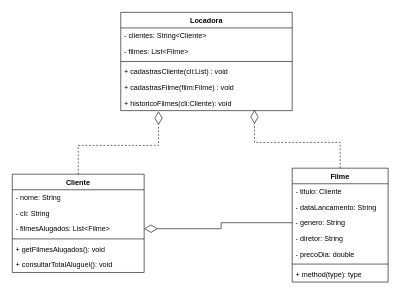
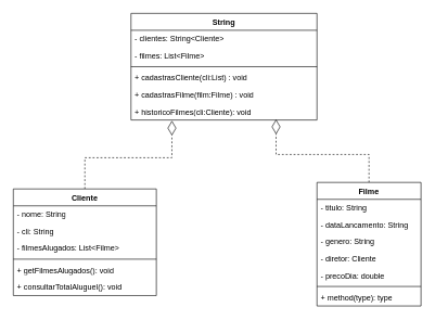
- <mxCell id="11" value="Locadora" style="swimlane;fontStyle=1;align=center;verticalAlign=top;childLayout=stackLayout;horizontal=1;startSize=26;horizontalStack=0;resizeParent=1;resizeParentMax=0;resizeLast=0;collapsible=1;marginBottom=0;whiteSpace=wrap;html=1;" vertex="1" parent="1"><mxGeometry x="201" y="20" width="286" height="164" as="geometry" /></mxCell>
+ <mxCell id="11" value="String" style="swimlane;fontStyle=1;align=center;verticalAlign=top;childLayout=stackLayout;horizontal=1;startSize=26;horizontalStack=0;resizeParent=1;resizeParentMax=0;resizeLast=0;collapsible=1;marginBottom=0;whiteSpace=wrap;html=1;" vertex="1" parent="1"><mxGeometry x="201" y="20" width="286" height="164" as="geometry" /></mxCell>
- <mxCell id="4" value="- titulo: Cliente" style="text;strokeColor=none;fillColor=none;align=left;verticalAlign=top;spacingLeft=4;spacingRight=4;overflow=hidden;rotatable=0;points=[[0,0.5],[1,0.5]];portConstraint=eastwest;whiteSpace=wrap;html=1;" vertex="1" parent="3"><mxGeometry y="26" width="160" height="26" as="geometry" /></mxCell>
+ <mxCell id="4" value="- titulo: String" style="text;strokeColor=none;fillColor=none;align=left;verticalAlign=top;spacingLeft=4;spacingRight=4;overflow=hidden;rotatable=0;points=[[0,0.5],[1,0.5]];portConstraint=eastwest;whiteSpace=wrap;html=1;" vertex="1" parent="3"><mxGeometry y="26" width="160" height="26" as="geometry" /></mxCell>
- <mxCell id="26" style="edgeStyle=orthogonalEdgeStyle;rounded=0;orthogonalLoop=1;jettySize=auto;html=1;exitX=1;exitY=0.5;exitDx=0;exitDy=0;entryX=0;entryY=0.5;entryDx=0;entryDy=0;endArrow=none;endFill=0;startArrow=diamondThin;startFill=0;endSize=0;targetPerimeterSpacing=0;startSize=20;" edge="1" parent="1" source="22" target="6"><mxGeometry relative="1" as="geometry" /></mxCell>
- <mxCell id="7" value="- diretor: String" style="text;strokeColor=none;fillColor=none;align=left;verticalAlign=top;spacingLeft=4;spacingRight=4;overflow=hidden;rotatable=0;points=[[0,0.5],[1,0.5]];portConstraint=eastwest;whiteSpace=wrap;html=1;" vertex="1" parent="3"><mxGeometry y="104" width="160" height="26" as="geometry" /></mxCell>
+ <mxCell id="7" value="- diretor: Cliente" style="text;strokeColor=none;fillColor=none;align=left;verticalAlign=top;spacingLeft=4;spacingRight=4;overflow=hidden;rotatable=0;points=[[0,0.5],[1,0.5]];portConstraint=eastwest;whiteSpace=wrap;html=1;" vertex="1" parent="3"><mxGeometry y="104" width="160" height="26" as="geometry" /></mxCell>
